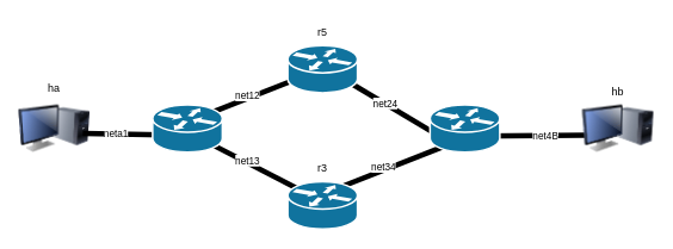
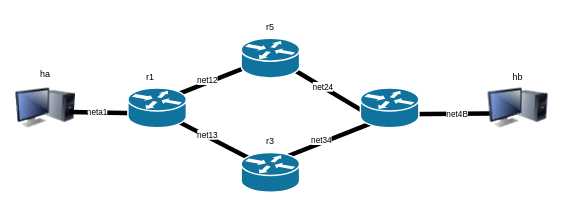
+ <mxCell id="9" value="r1" style="text;strokeColor=none;align=center;fillColor=none;html=1;verticalAlign=middle;whiteSpace=wrap;rounded=0;" parent="1" vertex="1"><mxGeometry x="170" y="86.5" width="60" height="30" as="geometry" /></mxCell>
